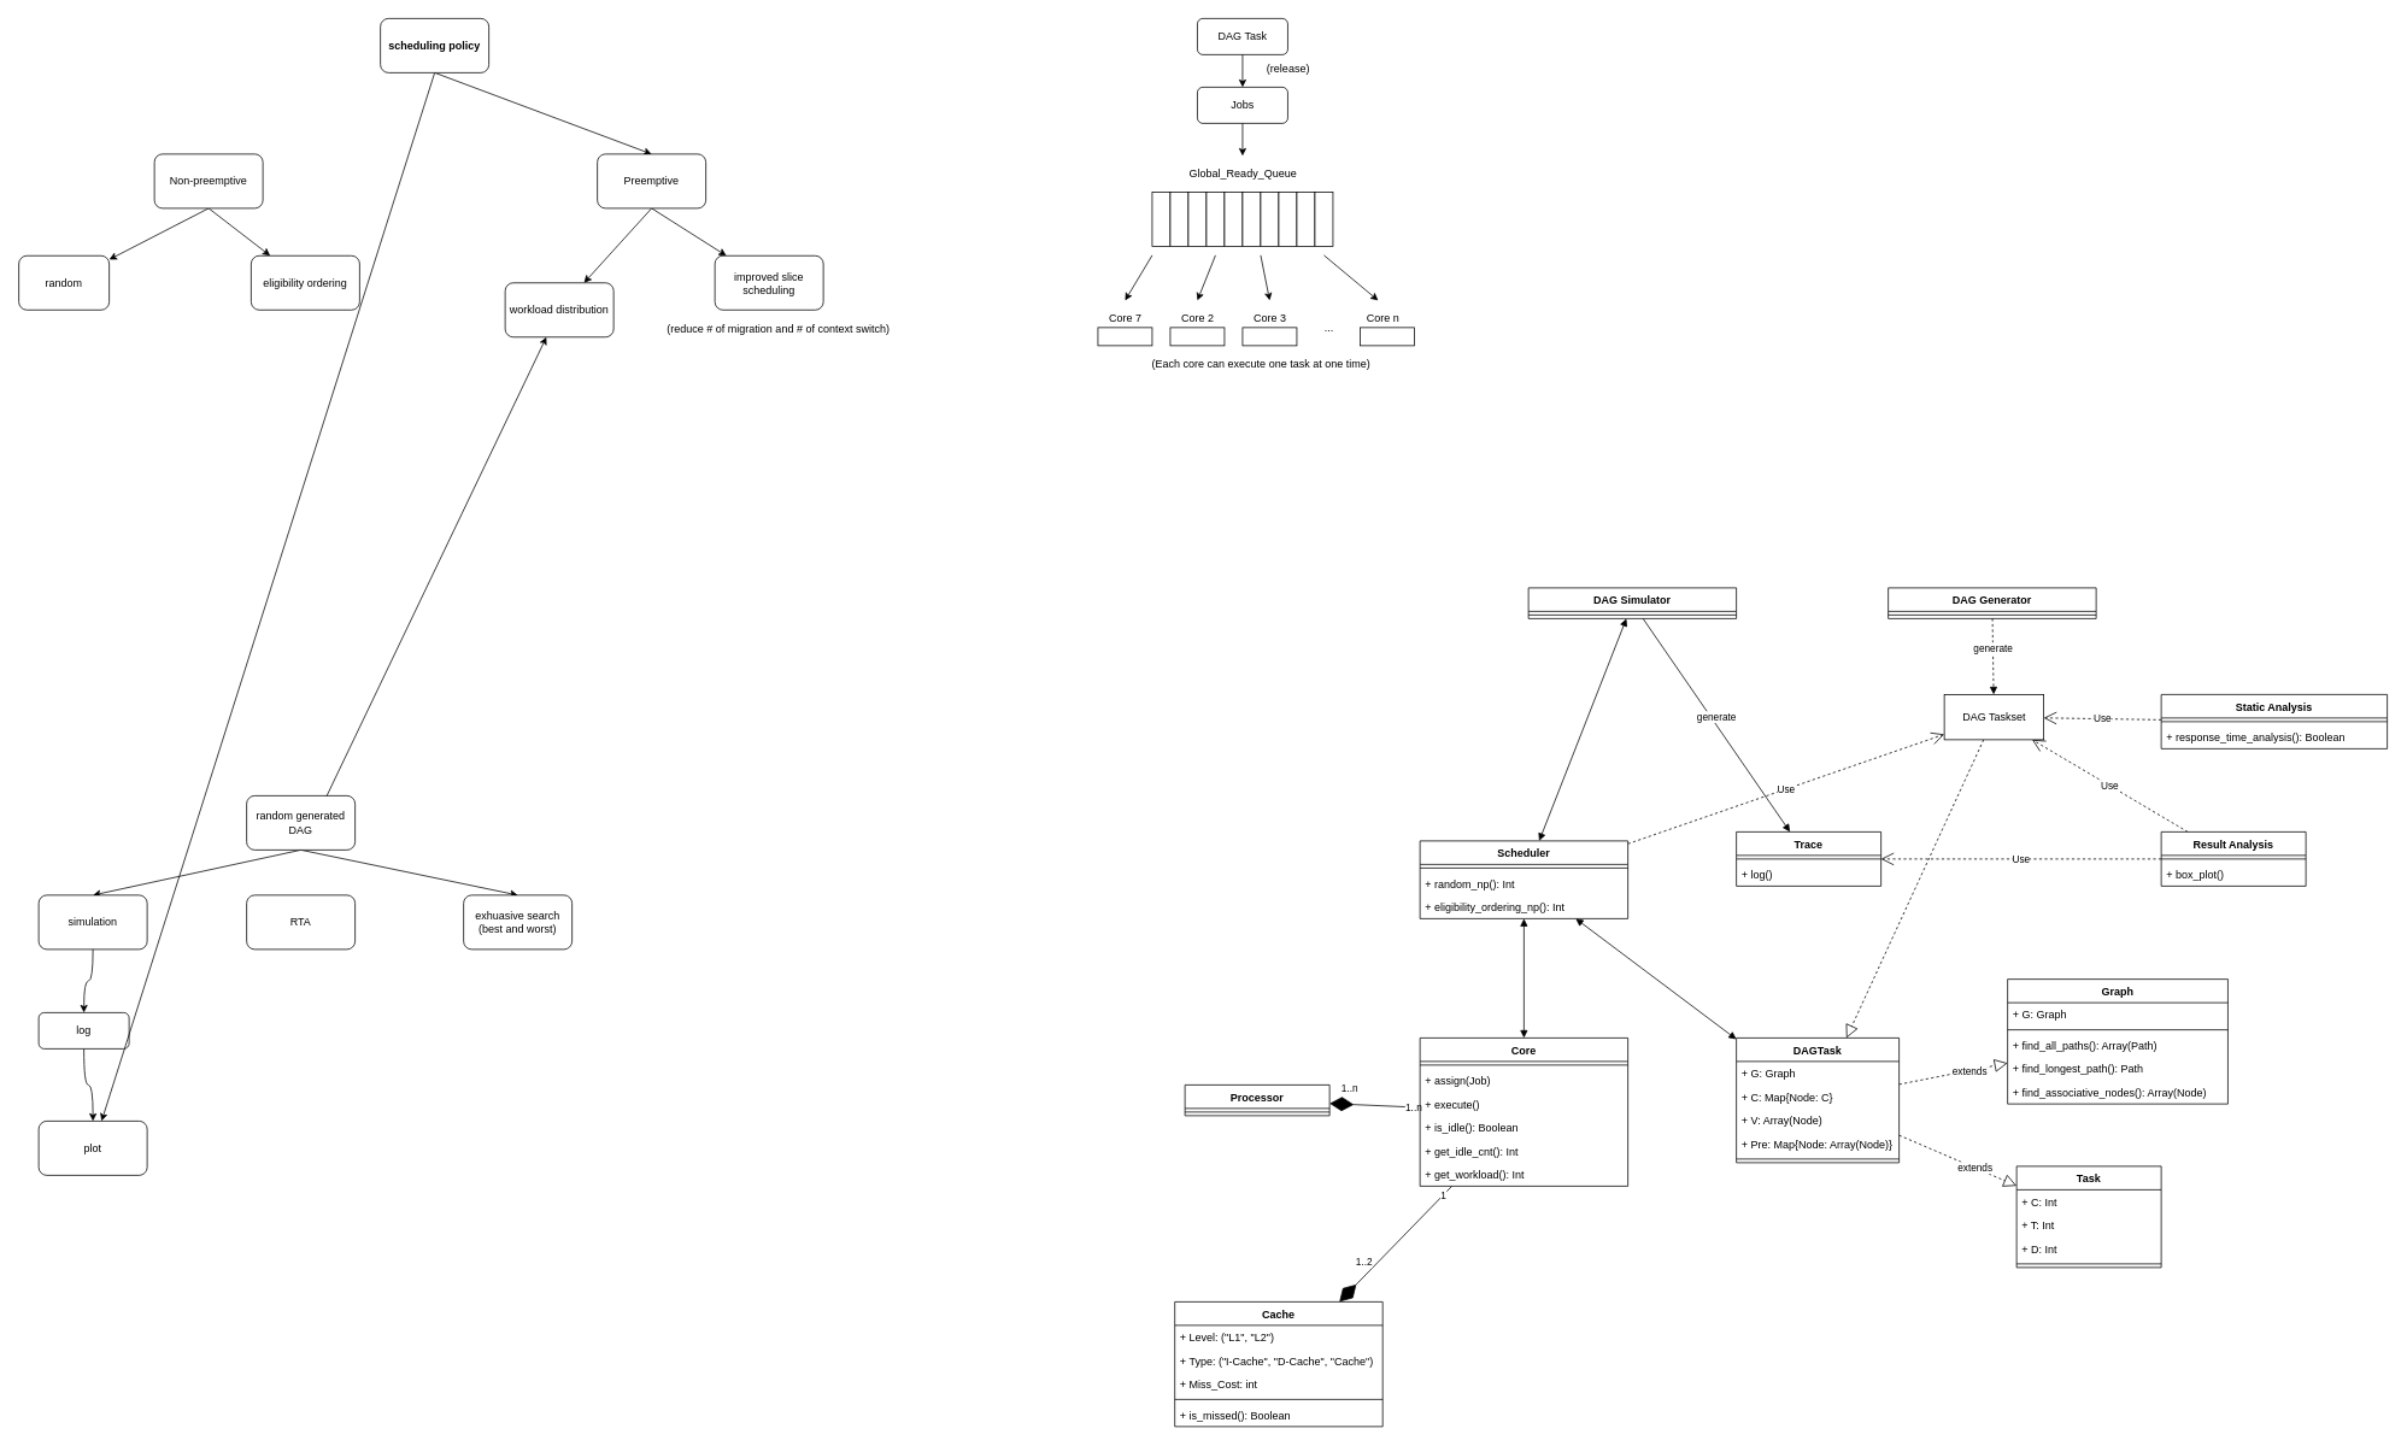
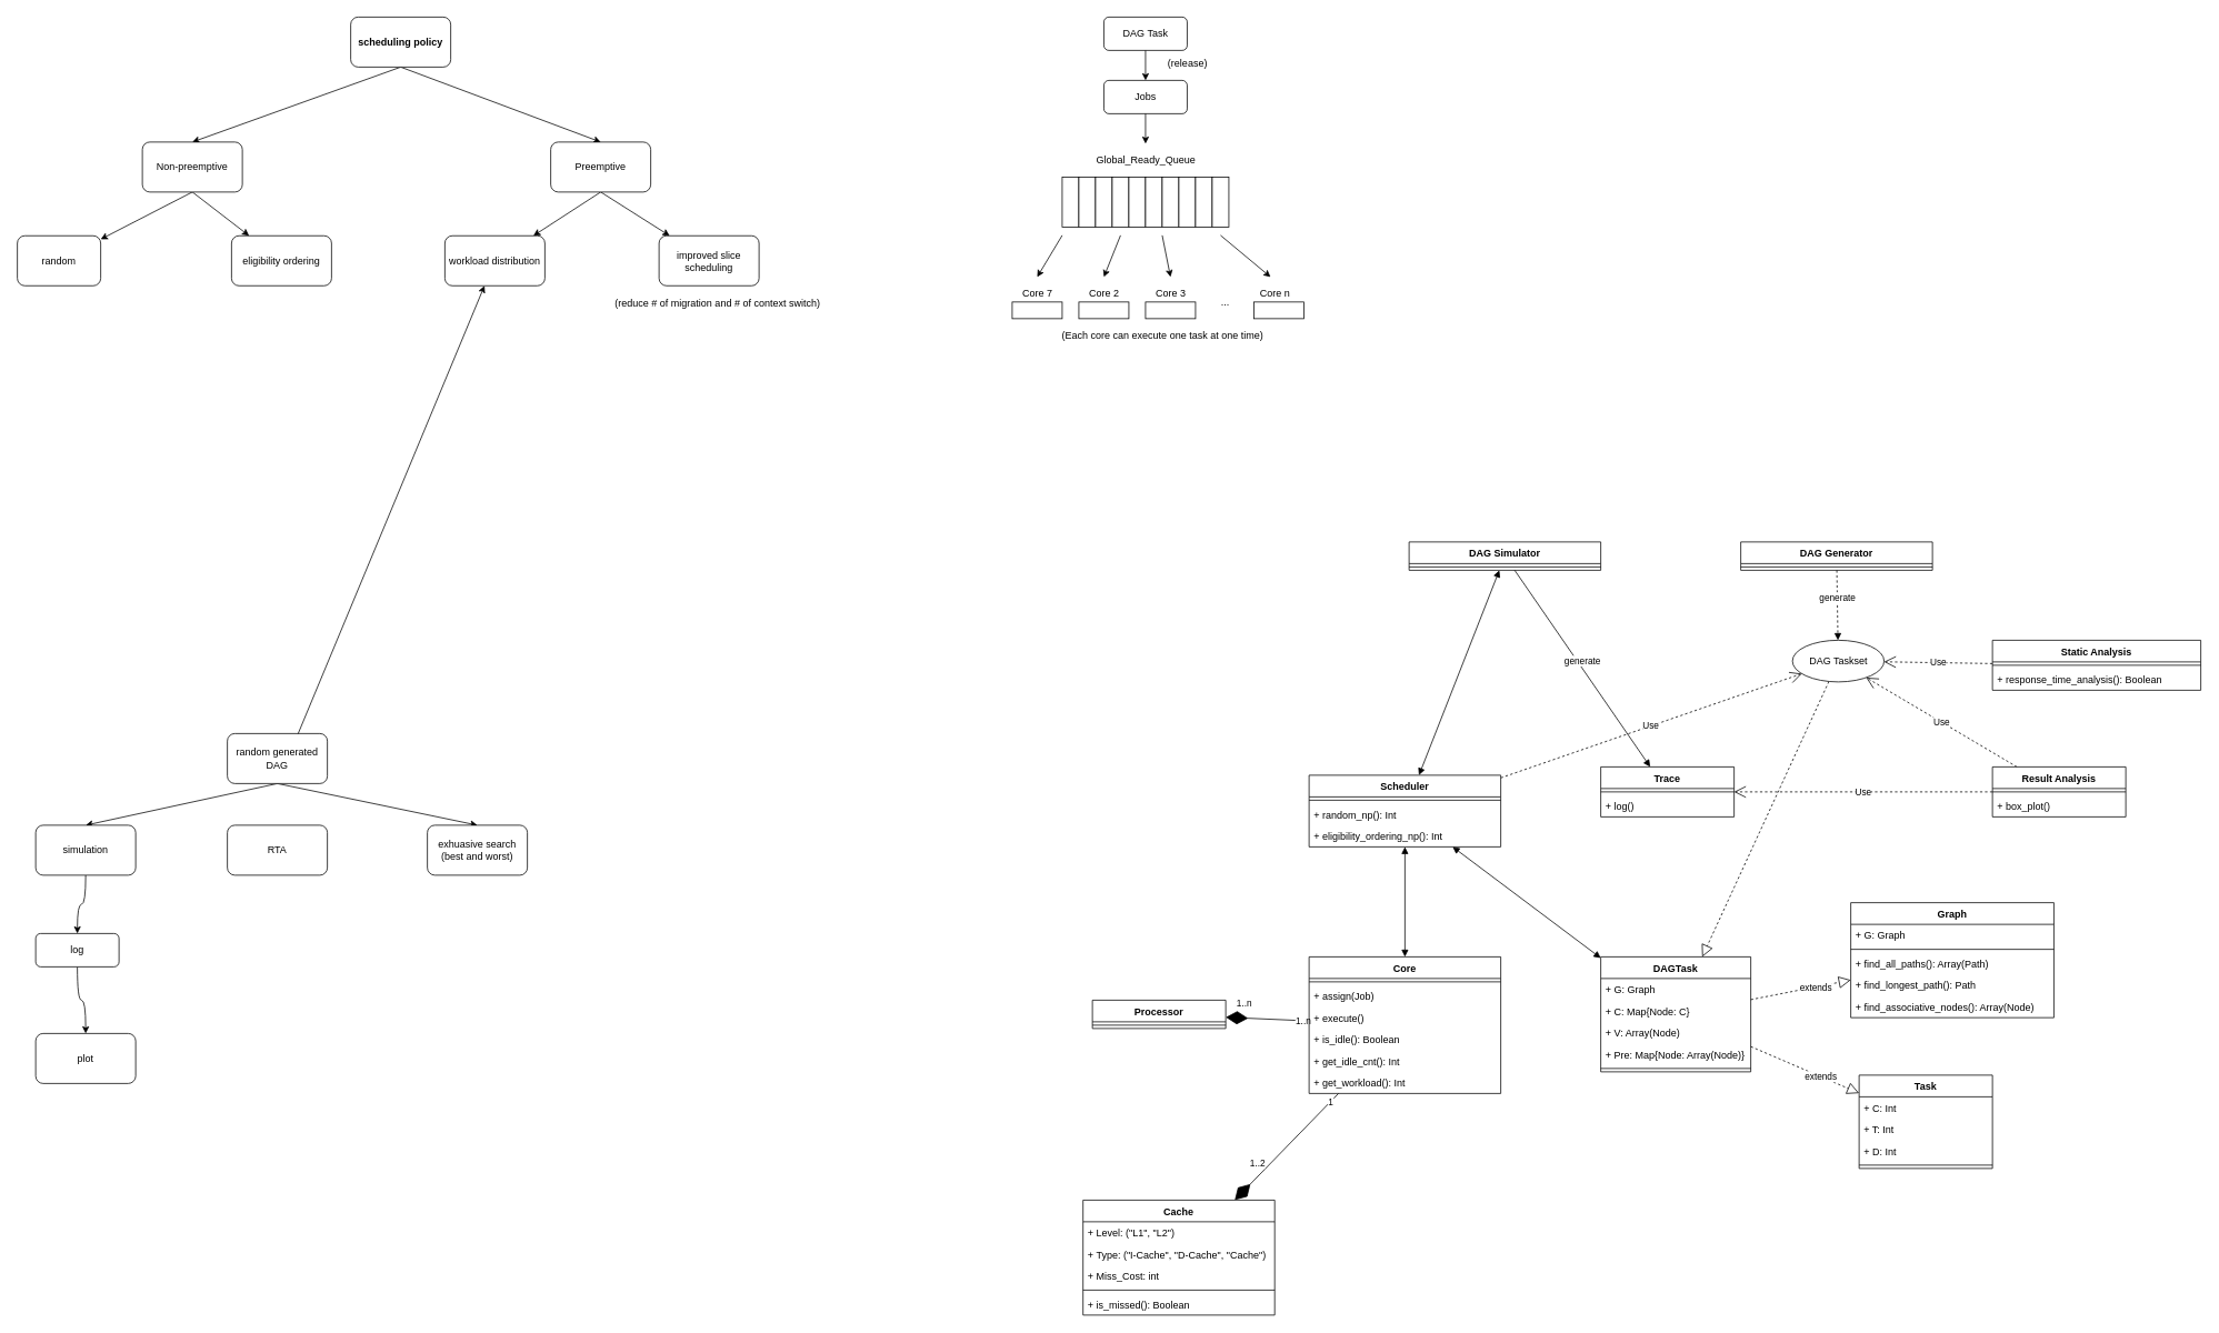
- <mxCell id="25" value="workload distribution" style="rounded=1;whiteSpace=wrap;html=1;" parent="1" vertex="1"><mxGeometry x="558" y="312.5" width="120" height="60" as="geometry" /></mxCell>
+ <mxCell id="25" value="workload distribution" style="rounded=1;whiteSpace=wrap;html=1;" parent="1" vertex="1"><mxGeometry x="533" y="282.5" width="120" height="60" as="geometry" /></mxCell>
- <mxCell id="13" style="rounded=0;orthogonalLoop=1;jettySize=auto;html=1;exitX=0.5;exitY=1;exitDx=0;exitDy=0;" parent="1" source="15" target="12" edge="1"><mxGeometry relative="1" as="geometry"><mxPoint x="260" y="130" as="targetPoint" /></mxGeometry></mxCell>
+ <mxCell id="13" style="rounded=0;orthogonalLoop=1;jettySize=auto;html=1;exitX=0.5;exitY=1;exitDx=0;exitDy=0;entryX=0.5;entryY=0;entryDx=0;entryDy=0;" parent="1" source="15" target="23" edge="1"><mxGeometry relative="1" as="geometry"><mxPoint x="260" y="130" as="targetPoint" /></mxGeometry></mxCell>
- <mxCell id="99" value="DAG Taskset" style="html=1;" vertex="1" parent="1"><mxGeometry x="2150" y="768" width="110" height="50" as="geometry" /></mxCell>
+ <mxCell id="99" value="DAG Taskset" style="ellipse;html=1;" vertex="1" parent="1"><mxGeometry x="2150" y="768" width="110" height="50" as="geometry" /></mxCell>
